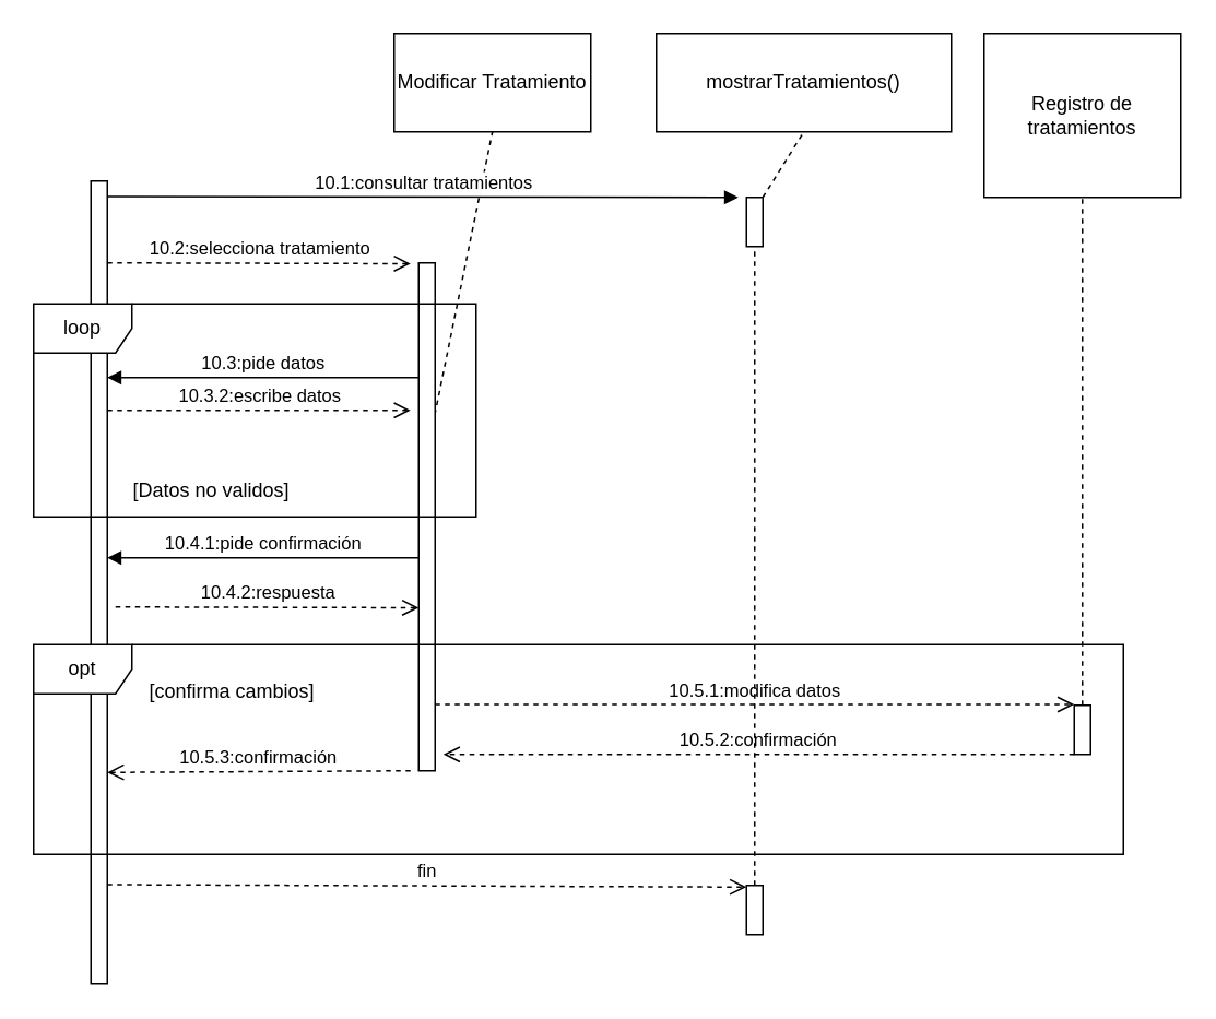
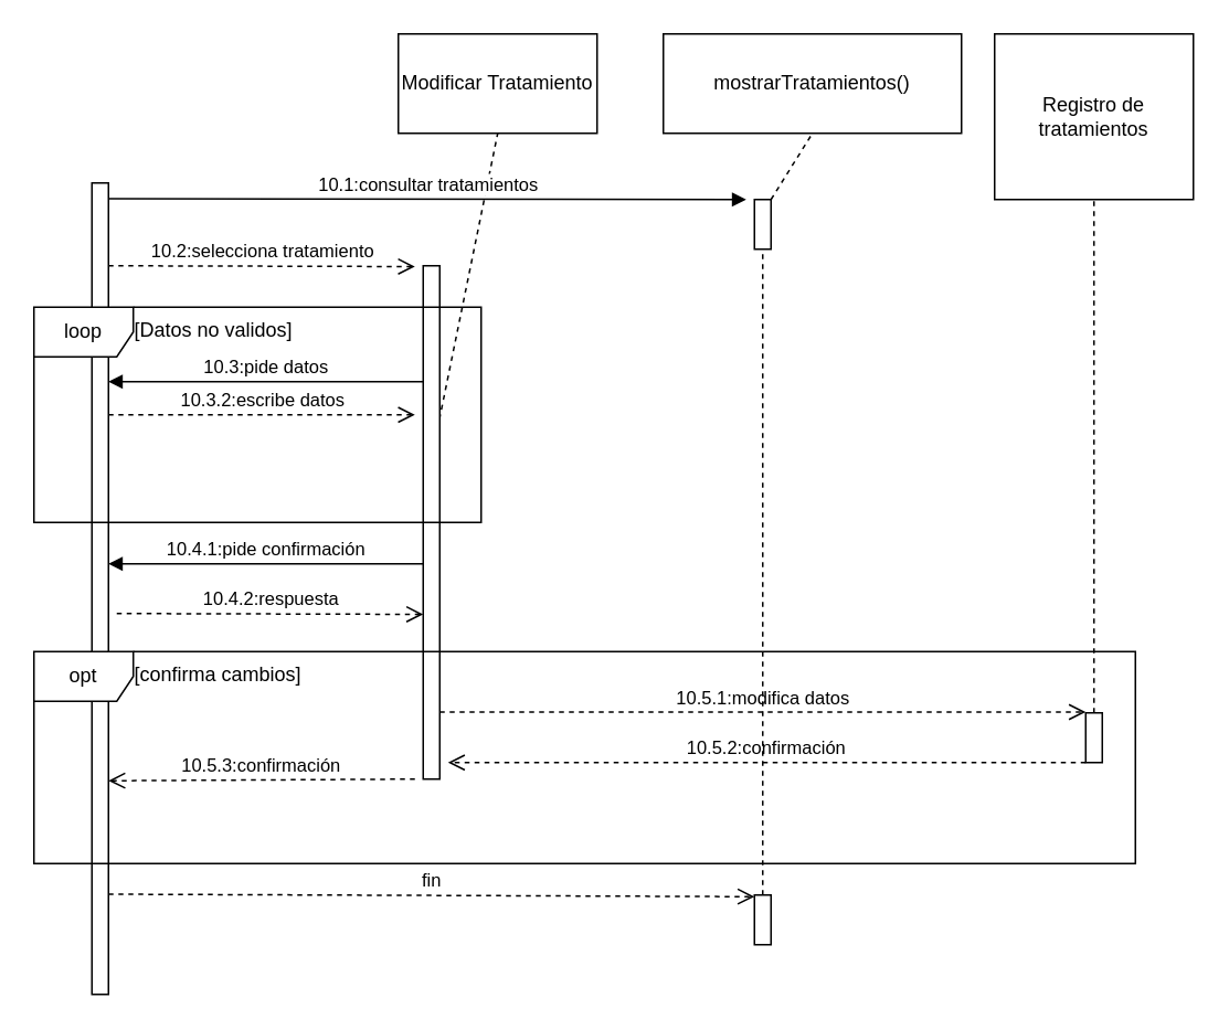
- <mxCell id="20" value="[Datos no validos]" style="text;strokeColor=none;fillColor=none;align=left;verticalAlign=top;spacingLeft=4;spacingRight=4;overflow=hidden;rotatable=0;points=[[0,0.5],[1,0.5]];portConstraint=eastwest;" vertex="1" parent="1"><mxGeometry x="75" y="285" width="105" height="26" as="geometry" /></mxCell>
+ <mxCell id="20" value="[Datos no validos]" style="text;strokeColor=none;fillColor=none;align=left;verticalAlign=top;spacingLeft=4;spacingRight=4;overflow=hidden;rotatable=0;points=[[0,0.5],[1,0.5]];portConstraint=eastwest;" vertex="1" parent="1"><mxGeometry x="75" y="185" width="105" height="26" as="geometry" /></mxCell>
- <mxCell id="27" value="[confirma cambios]" style="text;strokeColor=none;fillColor=none;align=left;verticalAlign=top;spacingLeft=4;spacingRight=4;overflow=hidden;rotatable=0;points=[[0,0.5],[1,0.5]];portConstraint=eastwest;" vertex="1" parent="1"><mxGeometry x="85" y="408" width="110" height="26" as="geometry" /></mxCell>
+ <mxCell id="27" value="[confirma cambios]" style="text;strokeColor=none;fillColor=none;align=left;verticalAlign=top;spacingLeft=4;spacingRight=4;overflow=hidden;rotatable=0;points=[[0,0.5],[1,0.5]];portConstraint=eastwest;" vertex="1" parent="1"><mxGeometry x="75" y="393" width="110" height="26" as="geometry" /></mxCell>
